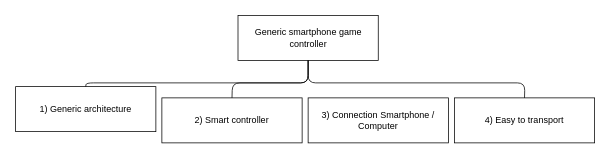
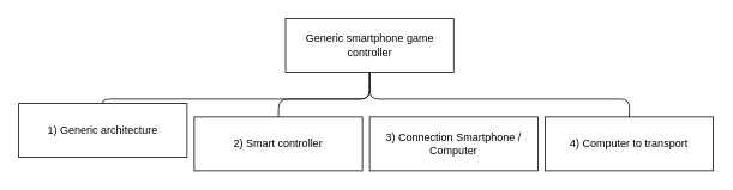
- <mxCell id="4" value="4) Easy to transport" style="rounded=0;whiteSpace=wrap;html=1;" vertex="1" parent="1"><mxGeometry x="605" y="130" width="187" height="60" as="geometry" /></mxCell>
+ <mxCell id="4" value="4) Computer to transport" style="rounded=0;whiteSpace=wrap;html=1;" vertex="1" parent="1"><mxGeometry x="605" y="130" width="187" height="60" as="geometry" /></mxCell>
